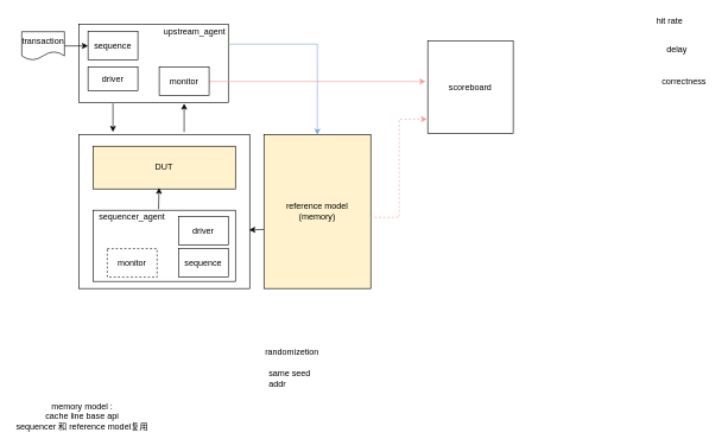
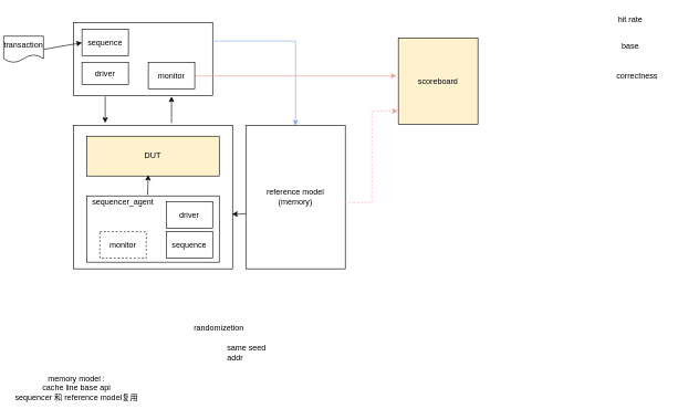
- <mxCell id="23" value="hit rate" style="text;html=1;strokeColor=none;fillColor=none;align=center;verticalAlign=middle;whiteSpace=wrap;rounded=0;shadow=0;" parent="1" vertex="1"><mxGeometry x="920" y="20" width="40" height="20" as="geometry" /></mxCell>
+ <mxCell id="23" value="hit rate" style="text;html=1;strokeColor=none;fillColor=none;align=center;verticalAlign=middle;whiteSpace=wrap;rounded=0;shadow=0;" parent="1" vertex="1"><mxGeometry x="930" y="20" width="40" height="20" as="geometry" /></mxCell>
- <mxCell id="12" value="upstream_agent" style="text;html=1;strokeColor=none;fillColor=none;align=center;verticalAlign=middle;whiteSpace=wrap;rounded=0;" parent="1" vertex="1"><mxGeometry x="253" y="34" width="40" height="20" as="geometry" /></mxCell>
- <mxCell id="9" value="transaction" style="shape=document;whiteSpace=wrap;html=1;boundedLbl=1;" parent="1" vertex="1"><mxGeometry x="30" y="44" width="60" height="40" as="geometry" /></mxCell>
+ <mxCell id="9" value="transaction" style="shape=document;whiteSpace=wrap;html=1;boundedLbl=1;" parent="1" vertex="1"><mxGeometry x="5" y="54" width="60" height="40" as="geometry" /></mxCell>
- <mxCell id="24" value="delay" style="text;html=1;strokeColor=none;fillColor=none;align=center;verticalAlign=middle;whiteSpace=wrap;rounded=0;shadow=0;" parent="1" vertex="1"><mxGeometry x="930" y="60" width="40" height="20" as="geometry" /></mxCell>
+ <mxCell id="24" value="base" style="text;html=1;strokeColor=none;fillColor=none;align=center;verticalAlign=middle;whiteSpace=wrap;rounded=0;shadow=0;" parent="1" vertex="1"><mxGeometry x="930" y="60" width="40" height="20" as="geometry" /></mxCell>
- <mxCell id="21" value="scoreboard" style="rounded=0;whiteSpace=wrap;html=1;" parent="1" vertex="1"><mxGeometry x="600" y="57" width="120" height="130" as="geometry" /></mxCell>
+ <mxCell id="21" value="scoreboard" style="rounded=0;whiteSpace=wrap;html=1;fillColor=#fff2cc;" parent="1" vertex="1"><mxGeometry x="600" y="57" width="120" height="130" as="geometry" /></mxCell>
- <mxCell id="13" value="reference model&lt;br&gt;(memory)" style="rounded=0;whiteSpace=wrap;html=1;fillColor=#fff2cc;" parent="1" vertex="1"><mxGeometry x="370" y="189" width="150" height="216" as="geometry" /></mxCell>
+ <mxCell id="13" value="reference model&lt;br&gt;(memory)" style="rounded=0;whiteSpace=wrap;html=1;" parent="1" vertex="1"><mxGeometry x="370" y="189" width="150" height="216" as="geometry" /></mxCell>
- <mxCell id="26" value="randomizetion" style="text;html=1;resizable=0;points=[];autosize=1;align=left;verticalAlign=top;spacingTop=-4;" parent="1" vertex="1"><mxGeometry x="370" y="485" width="90" height="20" as="geometry" /></mxCell>
+ <mxCell id="26" value="randomizetion" style="text;html=1;resizable=0;points=[];autosize=1;align=left;verticalAlign=top;spacingTop=-4;" parent="1" vertex="1"><mxGeometry x="290" y="485" width="90" height="20" as="geometry" /></mxCell>
- <mxCell id="27" value="same seed&lt;br&gt;addr" style="text;html=1;resizable=0;points=[];autosize=1;align=left;verticalAlign=top;spacingTop=-4;" parent="1" vertex="1"><mxGeometry x="375" y="515" width="70" height="30" as="geometry" /></mxCell>
+ <mxCell id="27" value="same seed&lt;br&gt;addr" style="text;html=1;resizable=0;points=[];autosize=1;align=left;verticalAlign=top;spacingTop=-4;" parent="1" vertex="1"><mxGeometry x="340" y="515" width="70" height="30" as="geometry" /></mxCell>
